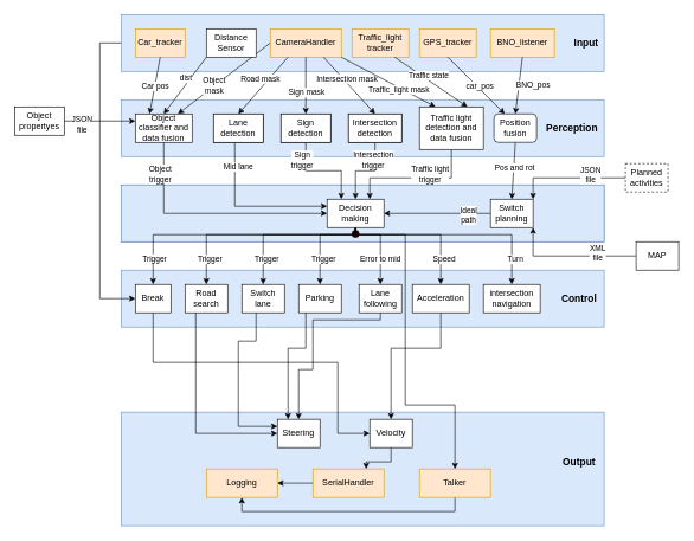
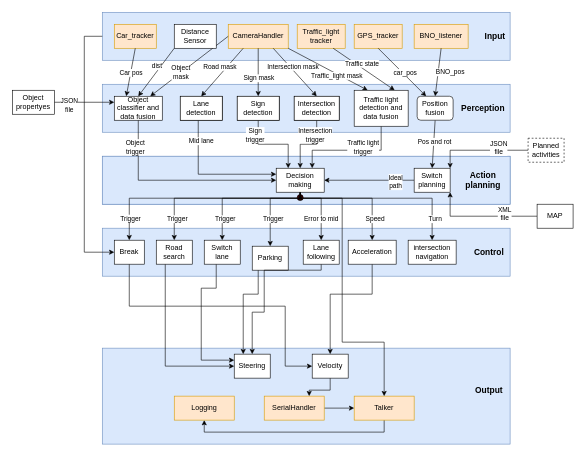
+ <mxCell id="96" value="&lt;div style=&quot;font-size: 14px&quot;&gt;&lt;font style=&quot;font-size: 14px&quot;&gt;&lt;b&gt;Action&lt;/b&gt;&lt;/font&gt;&lt;/div&gt;&lt;font style=&quot;font-size: 14px&quot;&gt;&lt;b&gt;planning&lt;/b&gt;&lt;br&gt;&lt;/font&gt;" style="text;html=1;strokeColor=none;fillColor=none;align=center;verticalAlign=middle;whiteSpace=wrap;rounded=0;" parent="1" vertex="1"><mxGeometry x="760" y="290" width="90" height="20" as="geometry" /></mxCell>
- <mxCell id="41" value="Parking" style="rounded=0;whiteSpace=wrap;html=1;" parent="1" vertex="1"><mxGeometry x="420" y="400" width="60" height="40" as="geometry" /></mxCell>
+ <mxCell id="41" value="Parking" style="rounded=0;whiteSpace=wrap;html=1;" parent="1" vertex="1"><mxGeometry x="420" y="410" width="60" height="40" as="geometry" /></mxCell>
- <mxCell id="79" style="edgeStyle=orthogonalEdgeStyle;rounded=0;orthogonalLoop=1;jettySize=auto;html=1;" edge="1" parent="1" source="80" target="83"><mxGeometry relative="1" as="geometry" /></mxCell>
+ <mxCell id="79" style="edgeStyle=orthogonalEdgeStyle;rounded=0;orthogonalLoop=1;jettySize=auto;html=1;" edge="1" parent="1" source="80" target="82"><mxGeometry relative="1" as="geometry" /></mxCell>
